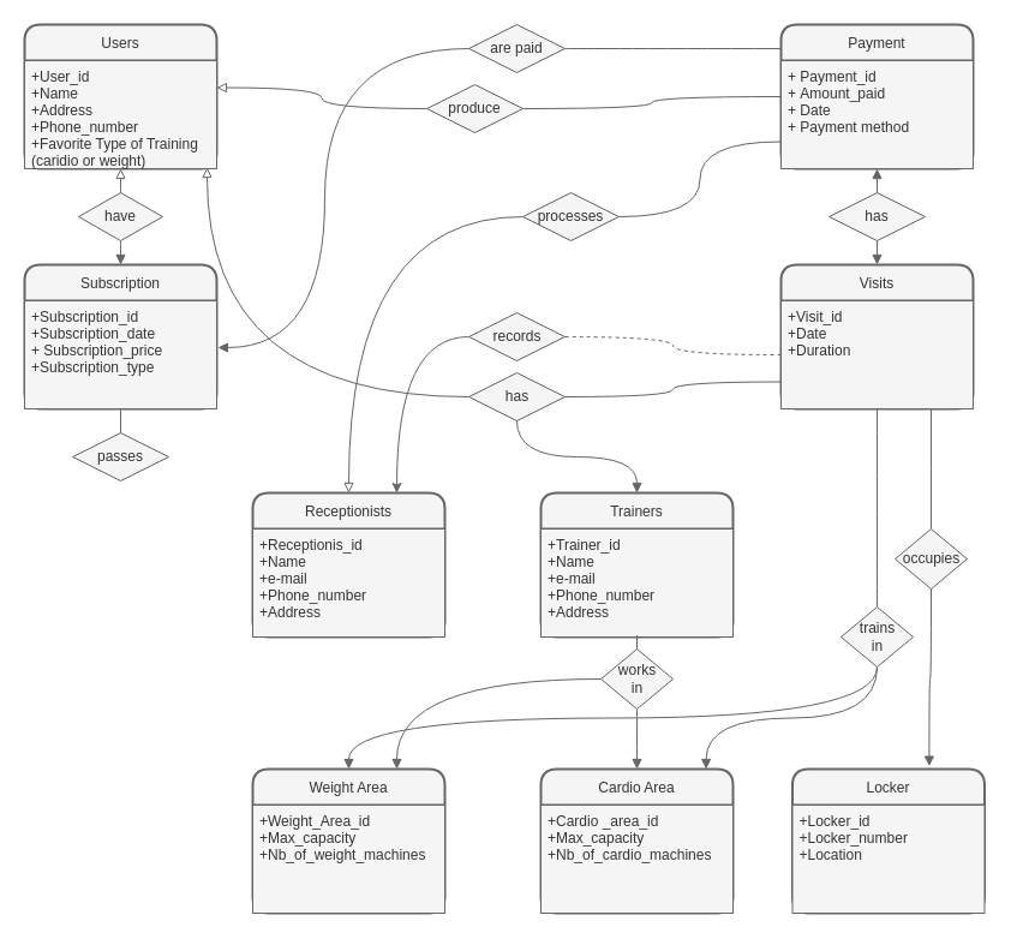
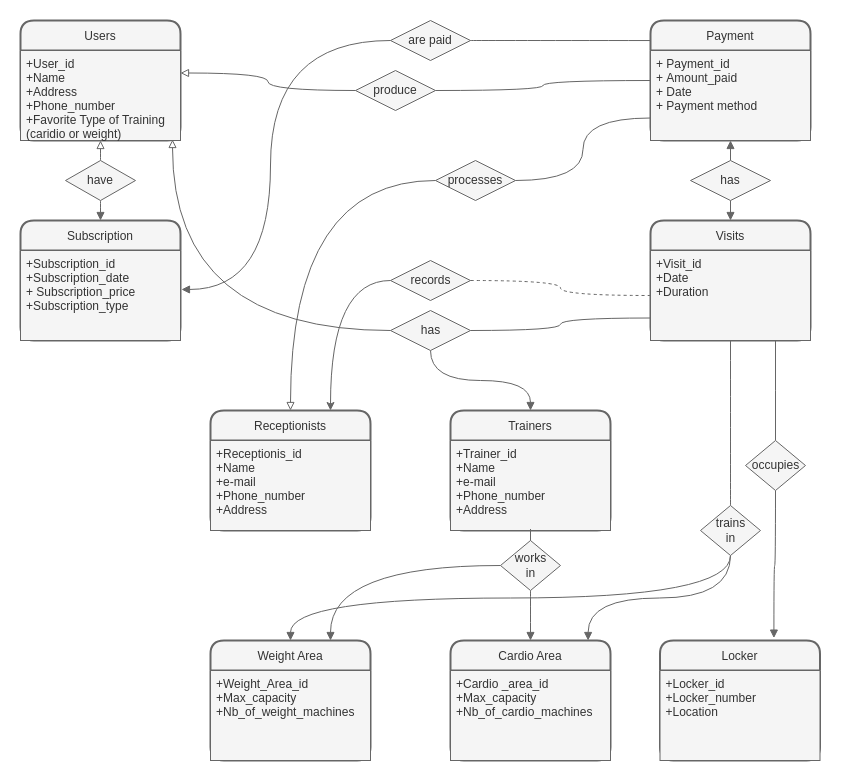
- <mxCell id="46" style="orthogonalLoop=1;jettySize=auto;html=1;entryX=0.5;entryY=1.007;entryDx=0;entryDy=0;endArrow=none;endFill=0;fontSize=12;fillColor=#f5f5f5;strokeColor=#666666;edgeStyle=orthogonalEdgeStyle;curved=1;entryPerimeter=0;" parent="1" source="47" target="36" edge="1"><mxGeometry relative="1" as="geometry" /></mxCell>
- <mxCell id="47" value="passes" style="rhombus;whiteSpace=wrap;html=1;fontSize=12;fillColor=#f5f5f5;fontColor=#333333;strokeColor=#666666;" parent="1" vertex="1"><mxGeometry x="60" y="360" width="80" height="40" as="geometry" /></mxCell>
